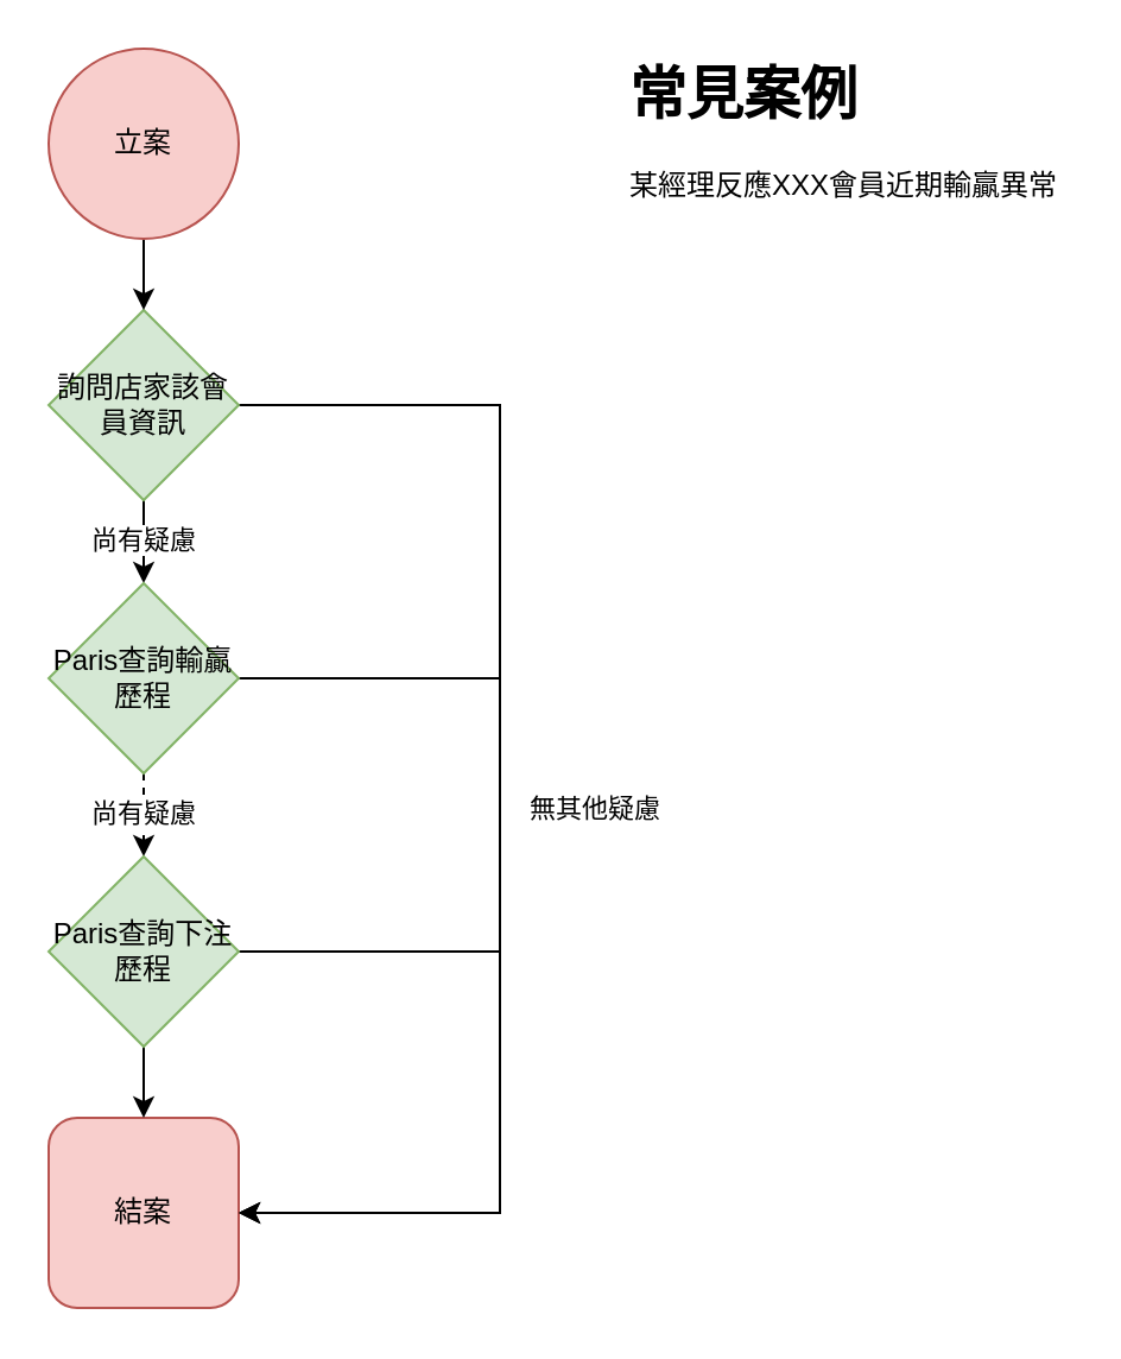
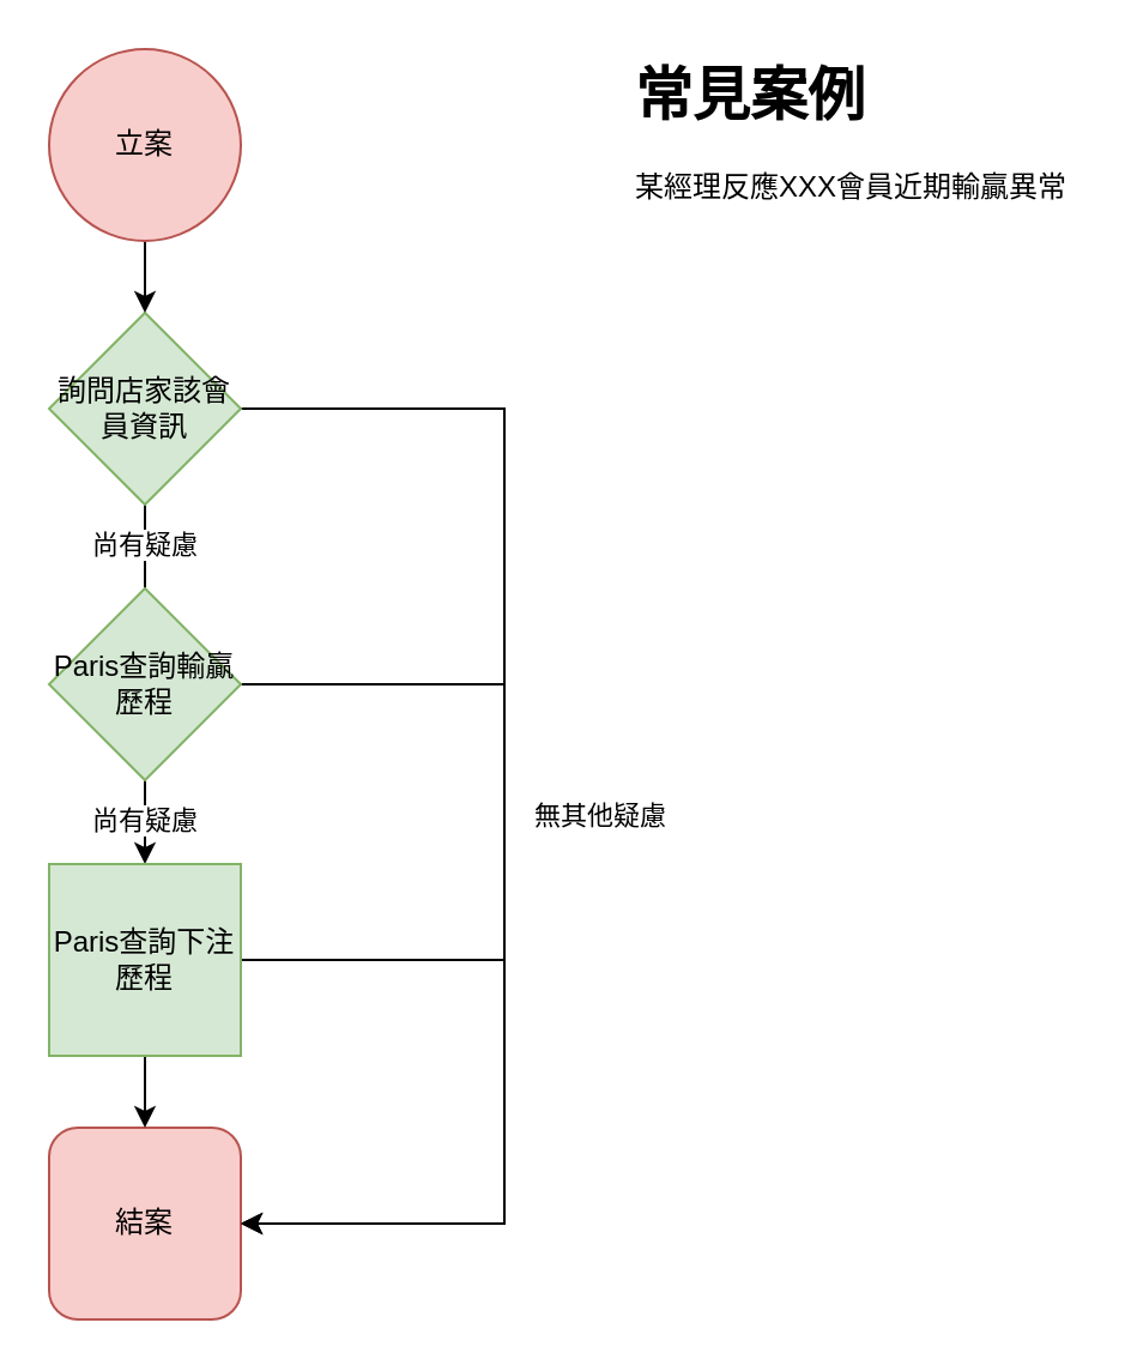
- <mxCell id="3" value="尚有疑慮&lt;br&gt;" style="edgeStyle=orthogonalEdgeStyle;rounded=0;orthogonalLoop=1;jettySize=auto;html=1;" edge="1" parent="1" source="4" target="11"><mxGeometry relative="1" as="geometry" /></mxCell>
+ <mxCell id="3" value="尚有疑慮&lt;br&gt;" style="edgeStyle=orthogonalEdgeStyle;rounded=0;orthogonalLoop=1;jettySize=auto;html=1;endArrow=none;" edge="1" parent="1" source="4" target="11"><mxGeometry relative="1" as="geometry" /></mxCell>
- <mxCell id="9" value="尚有疑慮" style="edgeStyle=orthogonalEdgeStyle;rounded=0;orthogonalLoop=1;jettySize=auto;html=1;dashed=1;" edge="1" parent="1" source="11" target="14"><mxGeometry relative="1" as="geometry" /></mxCell>
+ <mxCell id="9" value="尚有疑慮" style="edgeStyle=orthogonalEdgeStyle;rounded=0;orthogonalLoop=1;jettySize=auto;html=1;" edge="1" parent="1" source="11" target="14"><mxGeometry relative="1" as="geometry" /></mxCell>
- <mxCell id="14" value="Paris查詢下注歷程" style="rhombus;whiteSpace=wrap;html=1;fillColor=#d5e8d4;strokeColor=#82b366;" vertex="1" parent="1"><mxGeometry x="20" y="360" width="80" height="80" as="geometry" /></mxCell>
+ <mxCell id="14" value="Paris查詢下注歷程" style="whiteSpace=wrap;html=1;fillColor=#d5e8d4;strokeColor=#82b366;rounded=0;" vertex="1" parent="1"><mxGeometry x="20" y="360" width="80" height="80" as="geometry" /></mxCell>
